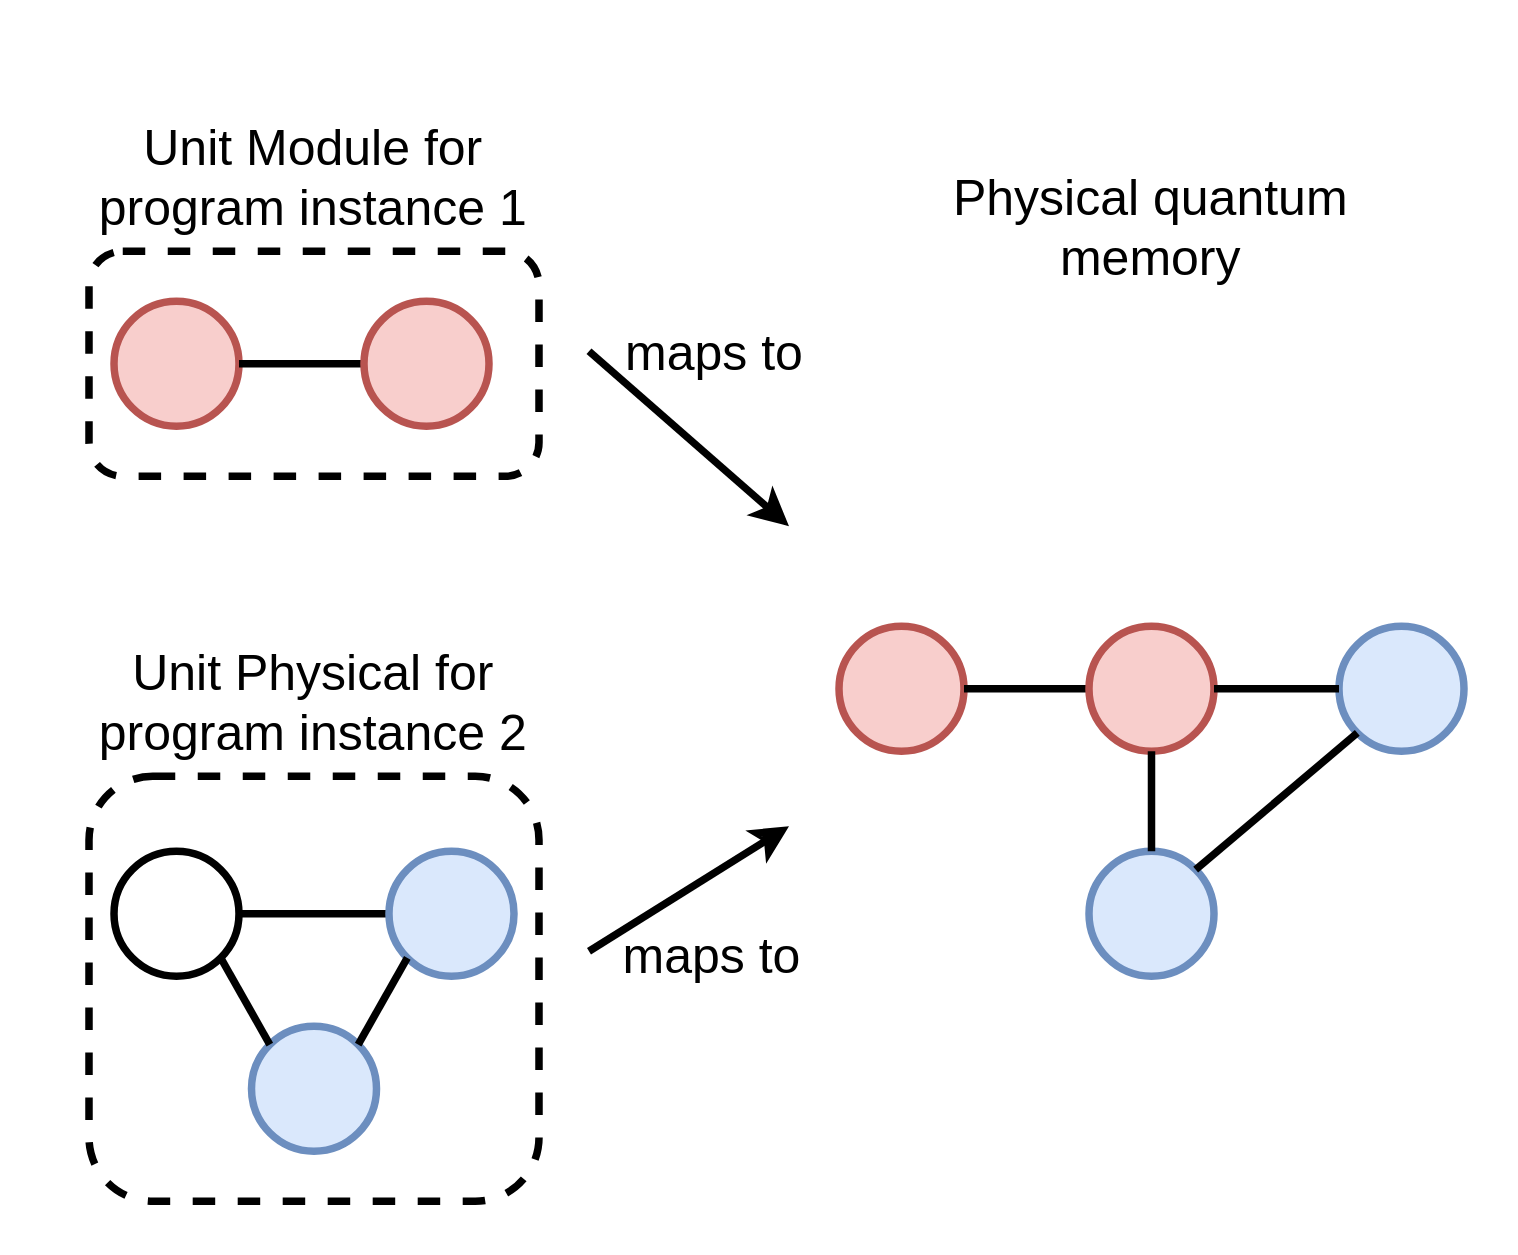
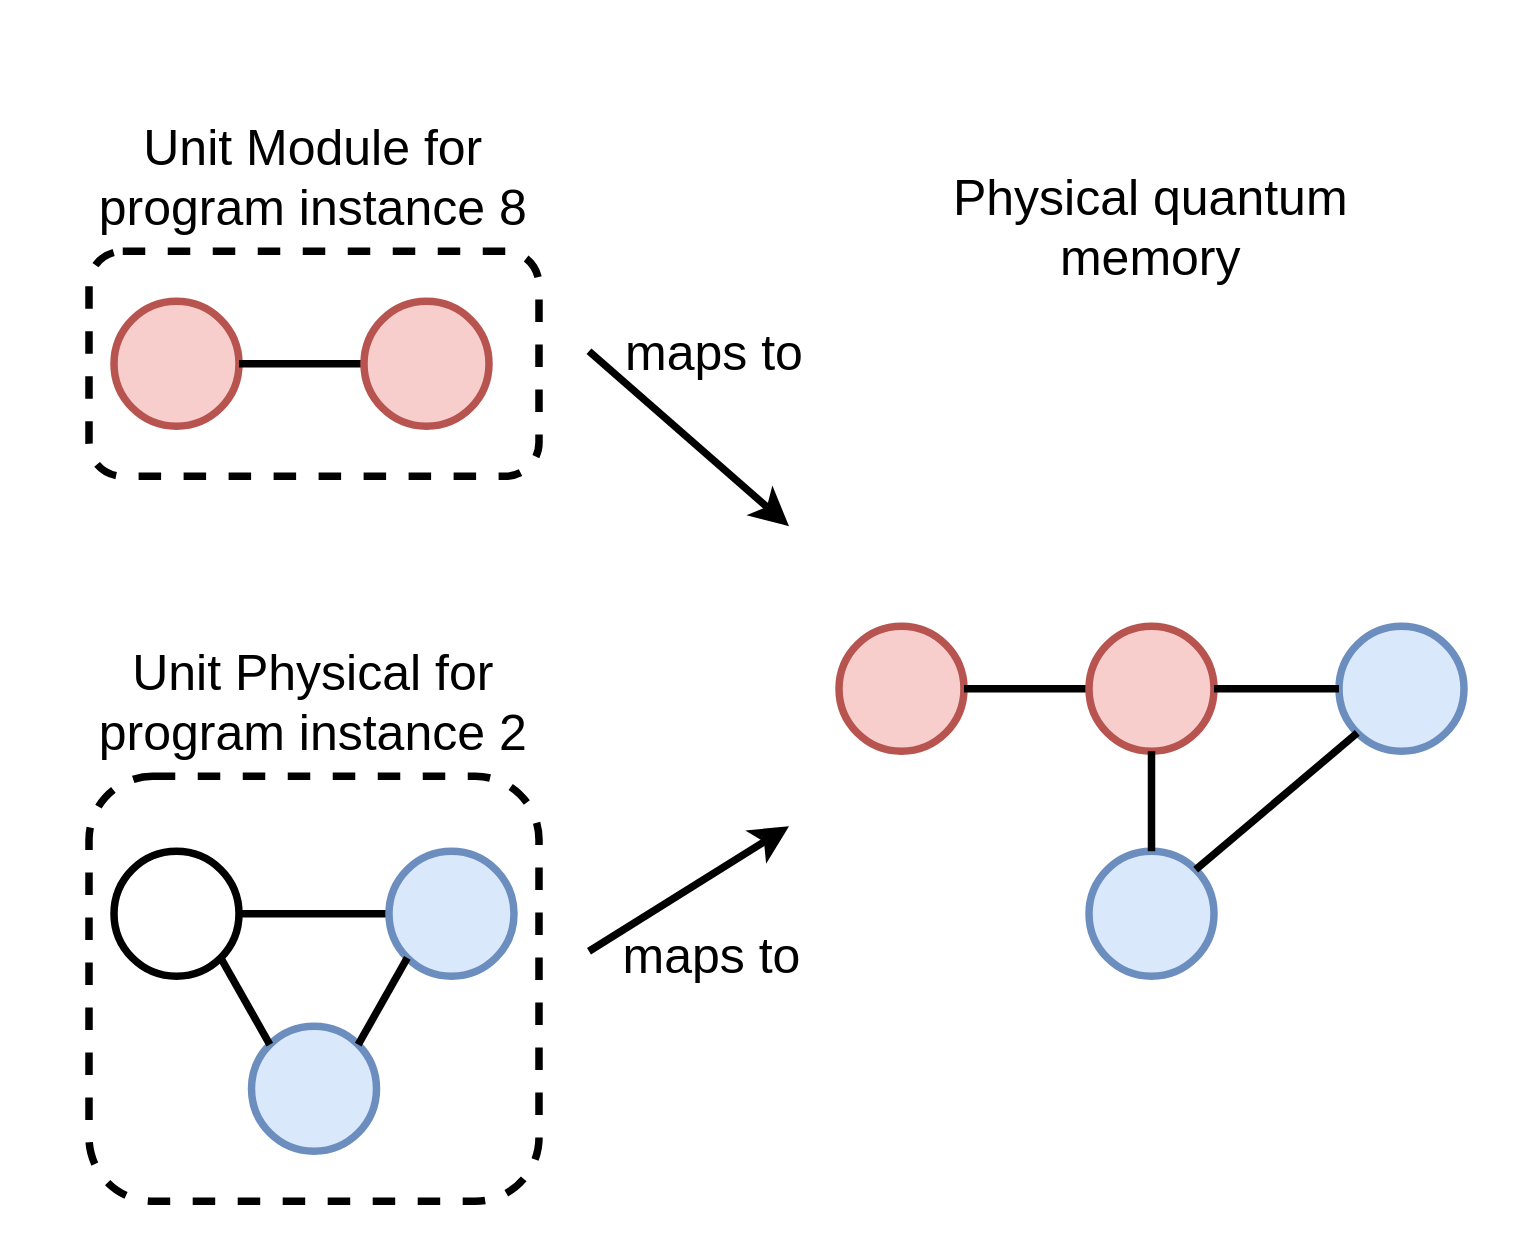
- <mxCell id="3" value="Unit Module for program instance 1" style="text;html=1;strokeColor=none;fillColor=none;align=center;verticalAlign=middle;whiteSpace=wrap;rounded=0;dashed=1;strokeWidth=3;fontSize=20;" vertex="1" parent="1"><mxGeometry x="20" y="20" width="210" height="100" as="geometry" /></mxCell>
+ <mxCell id="3" value="Unit Module for program instance 8" style="text;html=1;strokeColor=none;fillColor=none;align=center;verticalAlign=middle;whiteSpace=wrap;rounded=0;dashed=1;strokeWidth=3;fontSize=20;" vertex="1" parent="1"><mxGeometry x="20" y="20" width="210" height="100" as="geometry" /></mxCell>
